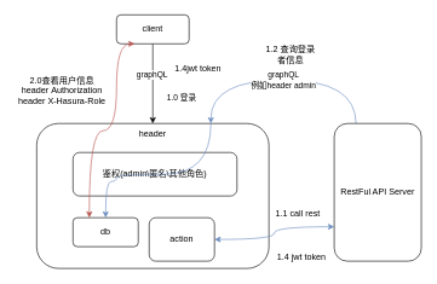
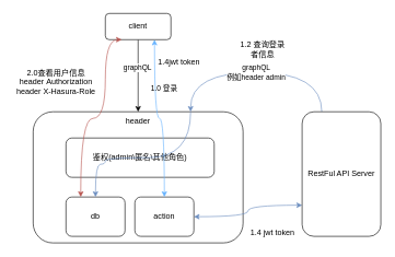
+ <mxCell id="13" style="edgeStyle=orthogonalEdgeStyle;rounded=0;orthogonalLoop=1;jettySize=auto;html=1;exitX=0.75;exitY=1;exitDx=0;exitDy=0;entryX=0.5;entryY=0;entryDx=0;entryDy=0;fillColor=#cce5ff;strokeColor=#66B2FF;curved=1;startArrow=classic;startFill=1;" edge="1" parent="1" source="5" target="9"><mxGeometry relative="1" as="geometry" /></mxCell>
- <mxCell id="15" value="1.1 call rest" style="text;html=1;strokeColor=none;fillColor=none;align=center;verticalAlign=middle;whiteSpace=wrap;rounded=0;" vertex="1" parent="1"><mxGeometry x="370" y="280" width="80" height="30" as="geometry" /></mxCell>
- <mxCell id="7" value="db" style="rounded=1;whiteSpace=wrap;html=1;" vertex="1" parent="1"><mxGeometry x="100" y="300" width="90" height="40" as="geometry" /></mxCell>
+ <mxCell id="7" value="db" style="rounded=1;whiteSpace=wrap;html=1;" vertex="1" parent="1"><mxGeometry x="100" y="300" width="90" height="60" as="geometry" /></mxCell>
